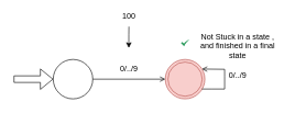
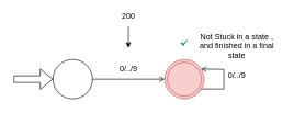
- <mxCell id="9" value="100" style="text;html=1;align=center;verticalAlign=middle;whiteSpace=wrap;rounded=0;" vertex="1" parent="1"><mxGeometry x="180" y="20" width="30" height="10" as="geometry" /></mxCell>
+ <mxCell id="9" value="200" style="text;html=1;align=center;verticalAlign=middle;whiteSpace=wrap;rounded=0;" vertex="1" parent="1"><mxGeometry x="180" y="20" width="30" height="10" as="geometry" /></mxCell>
